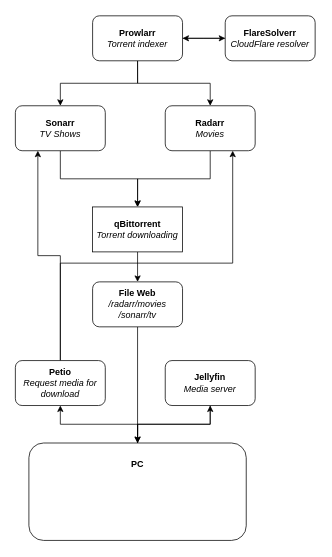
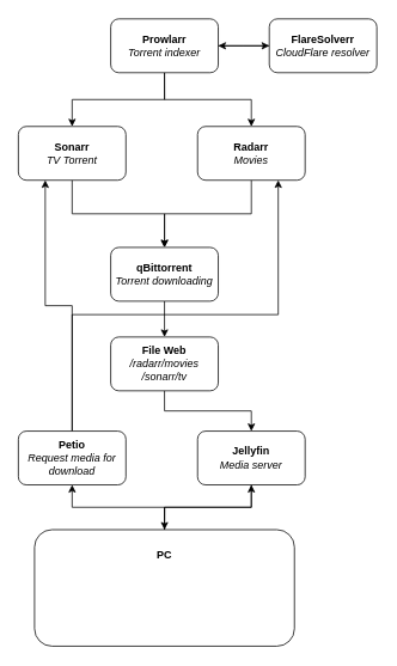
- <mxCell id="3" value="&lt;b&gt;Sonarr&lt;/b&gt;&lt;div&gt;&lt;i&gt;TV Shows&lt;/i&gt;&lt;/div&gt;" style="rounded=1;whiteSpace=wrap;html=1;" parent="1" vertex="1"><mxGeometry x="20" y="140" width="120" height="60" as="geometry" /></mxCell>
+ <mxCell id="3" value="&lt;b&gt;Sonarr&lt;/b&gt;&lt;div&gt;&lt;i&gt;TV Torrent&lt;/i&gt;&lt;/div&gt;" style="rounded=1;whiteSpace=wrap;html=1;" parent="1" vertex="1"><mxGeometry x="20" y="140" width="120" height="60" as="geometry" /></mxCell>
- <mxCell id="9" value="&lt;b&gt;qBittorrent&lt;/b&gt;&lt;div&gt;&lt;i&gt;Torrent downloading&lt;/i&gt;&lt;/div&gt;" style="whiteSpace=wrap;html=1;rounded=0;" parent="1" vertex="1"><mxGeometry x="123.07" y="275" width="120" height="60" as="geometry" /></mxCell>
+ <mxCell id="9" value="&lt;b&gt;qBittorrent&lt;/b&gt;&lt;div&gt;&lt;i&gt;Torrent downloading&lt;/i&gt;&lt;/div&gt;" style="rounded=1;whiteSpace=wrap;html=1;" parent="1" vertex="1"><mxGeometry x="123.07" y="275" width="120" height="60" as="geometry" /></mxCell>
- <mxCell id="12" style="edgeStyle=orthogonalEdgeStyle;rounded=0;orthogonalLoop=1;jettySize=auto;html=1;exitX=0.5;exitY=1;exitDx=0;exitDy=0;" parent="1" source="13" target="16" edge="1"><mxGeometry relative="1" as="geometry" /></mxCell>
+ <mxCell id="12" style="edgeStyle=orthogonalEdgeStyle;rounded=0;orthogonalLoop=1;jettySize=auto;html=1;exitX=0.5;exitY=1;exitDx=0;exitDy=0;entryX=0.5;entryY=0;entryDx=0;entryDy=0;" parent="1" source="13" target="7" edge="1"><mxGeometry relative="1" as="geometry" /></mxCell>
